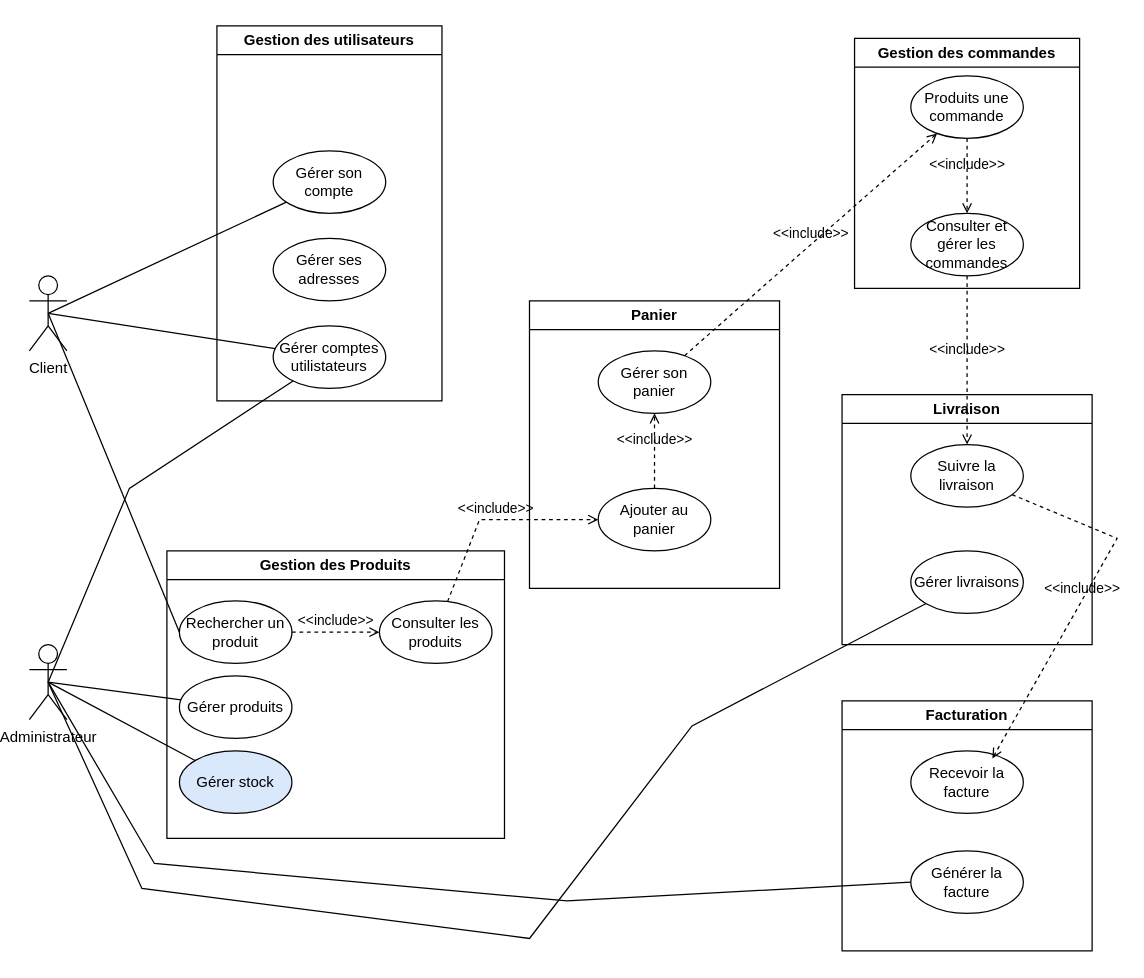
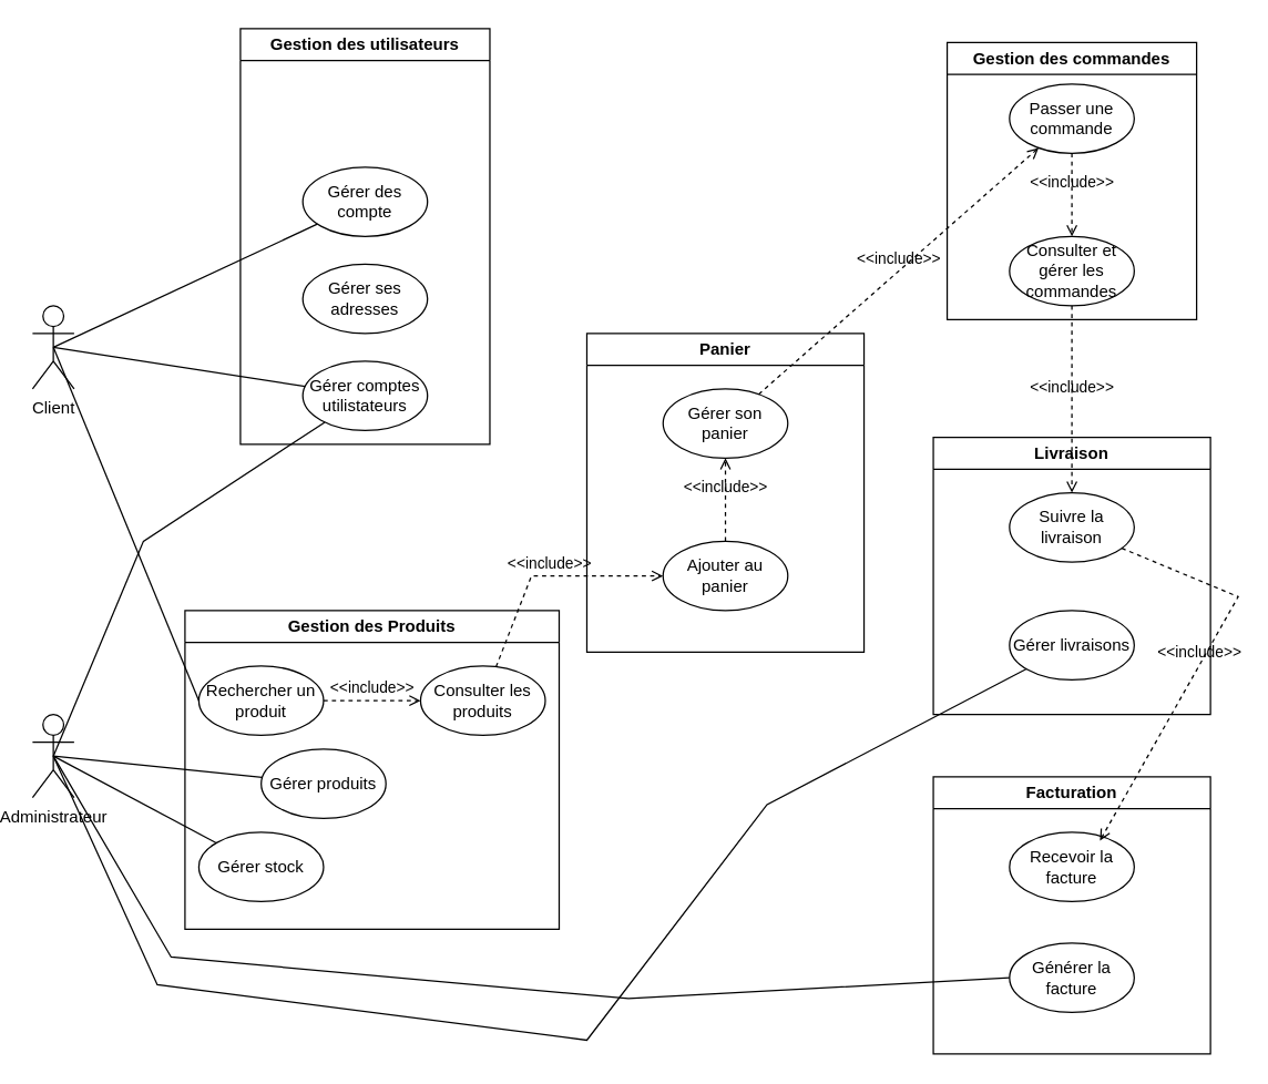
- <mxCell id="9" value="Produits une commande" style="ellipse;whiteSpace=wrap;html=1;" vertex="1" parent="8"><mxGeometry x="45" y="30" width="90" height="50" as="geometry" /></mxCell>
+ <mxCell id="9" value="Passer une commande" style="ellipse;whiteSpace=wrap;html=1;" vertex="1" parent="8"><mxGeometry x="45" y="30" width="90" height="50" as="geometry" /></mxCell>
- <mxCell id="4" value="Gérer son compte" style="ellipse;whiteSpace=wrap;html=1;" vertex="1" parent="2"><mxGeometry x="45" y="100" width="90" height="50" as="geometry" /></mxCell>
+ <mxCell id="4" value="Gérer des compte" style="ellipse;whiteSpace=wrap;html=1;" vertex="1" parent="2"><mxGeometry x="45" y="100" width="90" height="50" as="geometry" /></mxCell>
- <mxCell id="15" value="Gérer produits" style="ellipse;whiteSpace=wrap;html=1;" vertex="1" parent="12"><mxGeometry x="10" y="100" width="90" height="50" as="geometry" /></mxCell>
+ <mxCell id="15" value="Gérer produits" style="ellipse;whiteSpace=wrap;html=1;" vertex="1" parent="12"><mxGeometry x="55" y="100" width="90" height="50" as="geometry" /></mxCell>
- <mxCell id="16" value="Gérer stock" style="ellipse;whiteSpace=wrap;html=1;fillColor=#dae8fc;" vertex="1" parent="12"><mxGeometry x="10" y="160" width="90" height="50" as="geometry" /></mxCell>
+ <mxCell id="16" value="Gérer stock" style="ellipse;whiteSpace=wrap;html=1;" vertex="1" parent="12"><mxGeometry x="10" y="160" width="90" height="50" as="geometry" /></mxCell>
